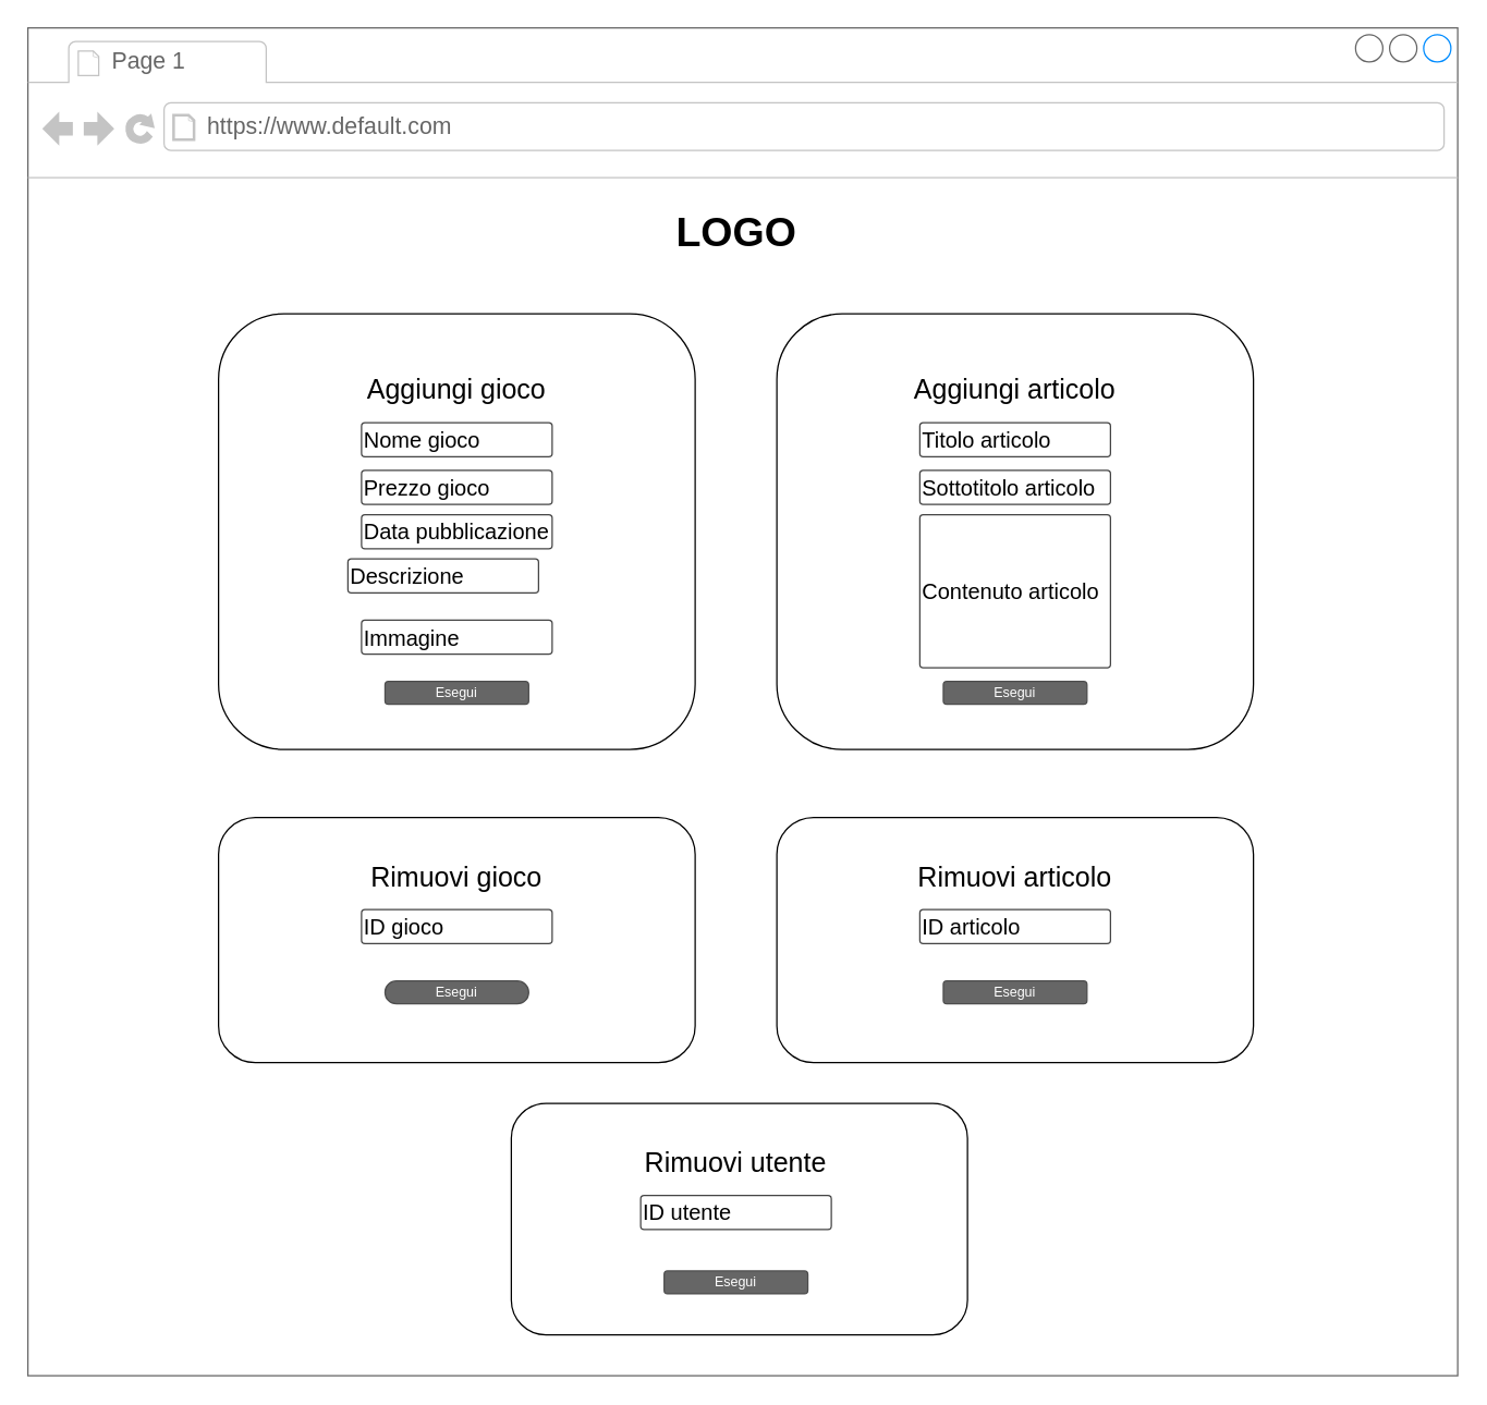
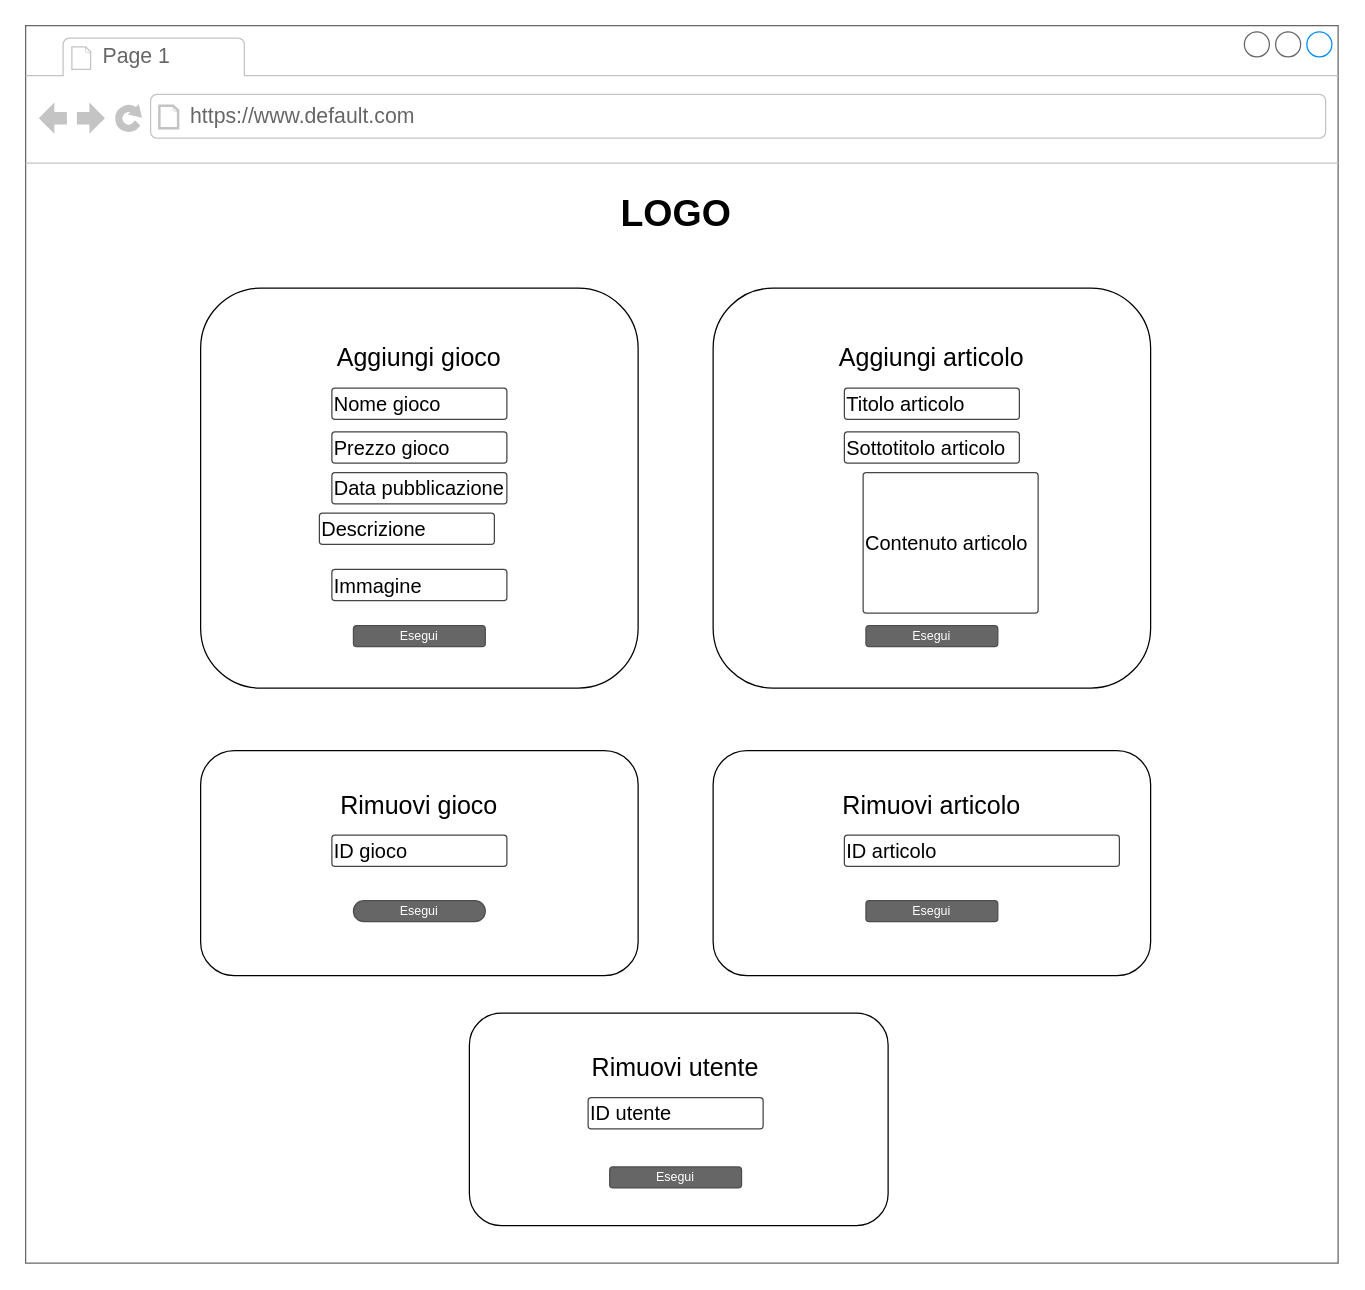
- <mxCell id="19" value="&lt;font size=&quot;3&quot;&gt;Contenuto articolo&lt;/font&gt;" style="strokeWidth=1;html=1;shadow=0;dashed=0;shape=mxgraph.ios.iTextInput;strokeColor=#444444;align=left;buttonText=;fontSize=8" vertex="1" parent="2"><mxGeometry x="655" y="357.5" width="140" height="112.5" as="geometry" /></mxCell>
+ <mxCell id="19" value="&lt;font size=&quot;3&quot;&gt;Contenuto articolo&lt;/font&gt;" style="strokeWidth=1;html=1;shadow=0;dashed=0;shape=mxgraph.ios.iTextInput;strokeColor=#444444;align=left;buttonText=;fontSize=8" vertex="1" parent="2"><mxGeometry x="670" y="357.5" width="140" height="112.5" as="geometry" /></mxCell>
- <mxCell id="26" value="&lt;font size=&quot;3&quot;&gt;ID articolo&lt;/font&gt;" style="strokeWidth=1;html=1;shadow=0;dashed=0;shape=mxgraph.ios.iTextInput;strokeColor=#444444;align=left;buttonText=;fontSize=8" vertex="1" parent="2"><mxGeometry x="655" y="647.5" width="140" height="25" as="geometry" /></mxCell>
+ <mxCell id="26" value="&lt;font size=&quot;3&quot;&gt;ID articolo&lt;/font&gt;" style="strokeWidth=1;html=1;shadow=0;dashed=0;shape=mxgraph.ios.iTextInput;strokeColor=#444444;align=left;buttonText=;fontSize=8" vertex="1" parent="2"><mxGeometry x="655" y="647.5" width="220" height="25" as="geometry" /></mxCell>
